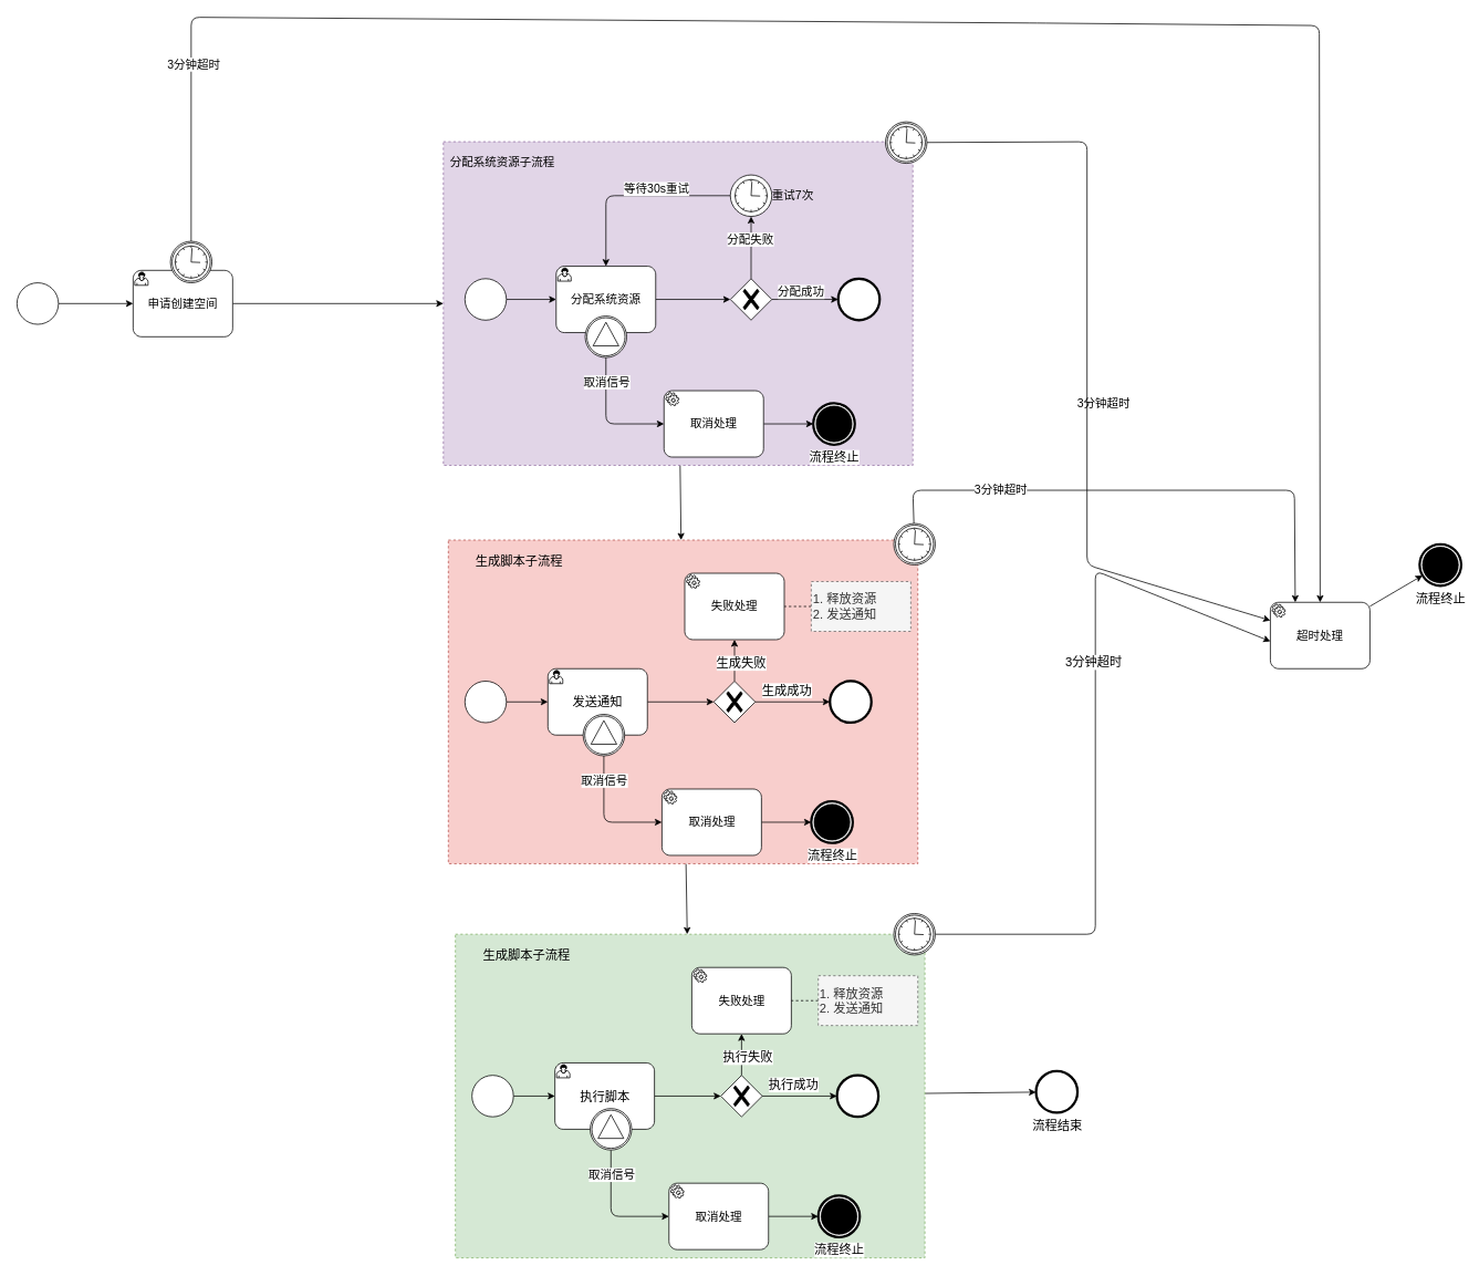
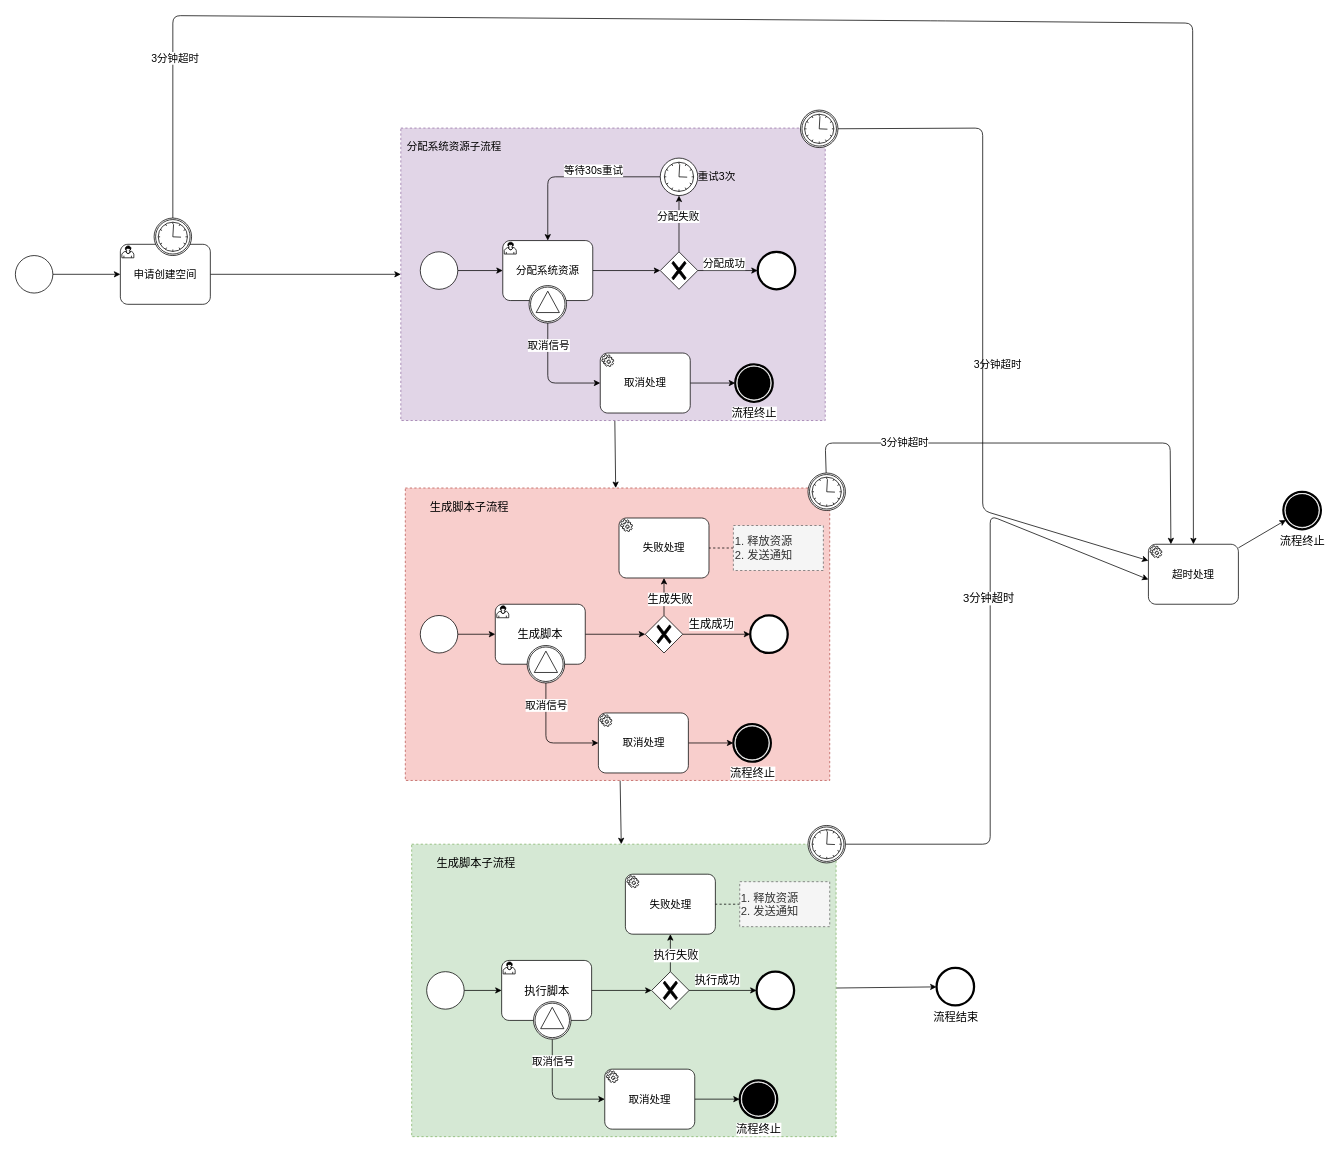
- <mxCell id="83" value="重试7次" style="text;html=1;align=center;verticalAlign=middle;resizable=0;points=[];autosize=1;strokeColor=none;fillColor=none;fontSize=14;" vertex="1" parent="1"><mxGeometry x="920" y="220" width="70" height="30" as="geometry" /></mxCell>
+ <mxCell id="83" value="重试3次" style="text;html=1;align=center;verticalAlign=middle;resizable=0;points=[];autosize=1;strokeColor=none;fillColor=none;fontSize=14;" vertex="1" parent="1"><mxGeometry x="920" y="220" width="70" height="30" as="geometry" /></mxCell>
- <mxCell id="44" value="发送通知" style="points=[[0.25,0,0],[0.5,0,0],[0.75,0,0],[1,0.25,0],[1,0.5,0],[1,0.75,0],[0.75,1,0],[0.5,1,0],[0.25,1,0],[0,0.75,0],[0,0.5,0],[0,0.25,0]];shape=mxgraph.bpmn.task;whiteSpace=wrap;rectStyle=rounded;size=10;html=1;taskMarker=user;fontSize=15;" vertex="1" parent="1"><mxGeometry x="660" y="805" width="120" height="80" as="geometry" /></mxCell>
+ <mxCell id="44" value="生成脚本" style="points=[[0.25,0,0],[0.5,0,0],[0.75,0,0],[1,0.25,0],[1,0.5,0],[1,0.75,0],[0.75,1,0],[0.5,1,0],[0.25,1,0],[0,0.75,0],[0,0.5,0],[0,0.25,0]];shape=mxgraph.bpmn.task;whiteSpace=wrap;rectStyle=rounded;size=10;html=1;taskMarker=user;fontSize=15;" vertex="1" parent="1"><mxGeometry x="660" y="805" width="120" height="80" as="geometry" /></mxCell>
